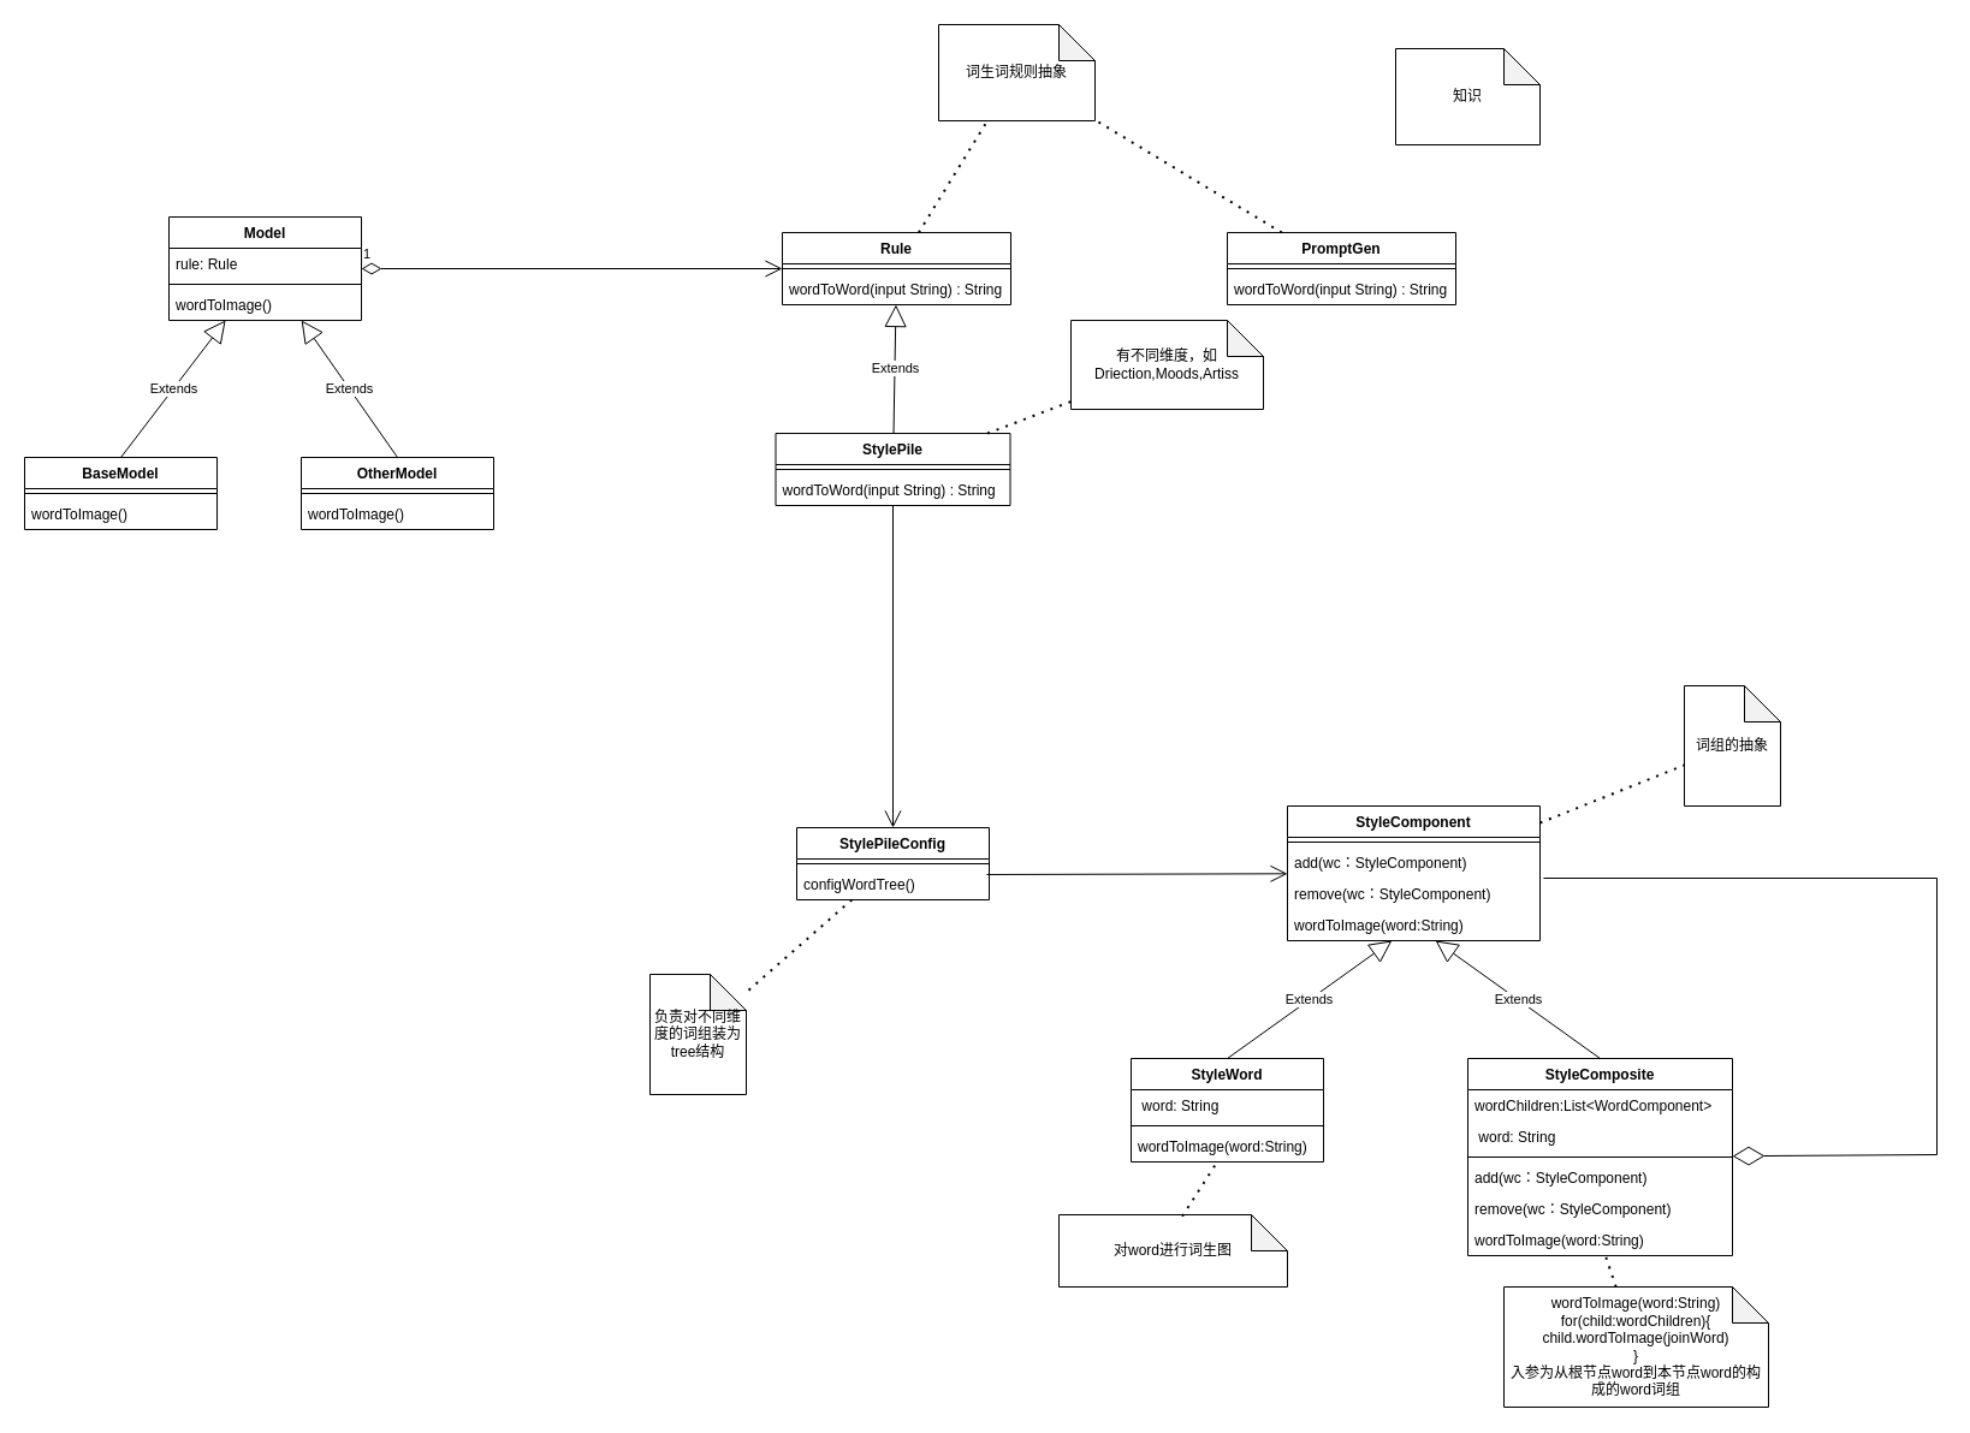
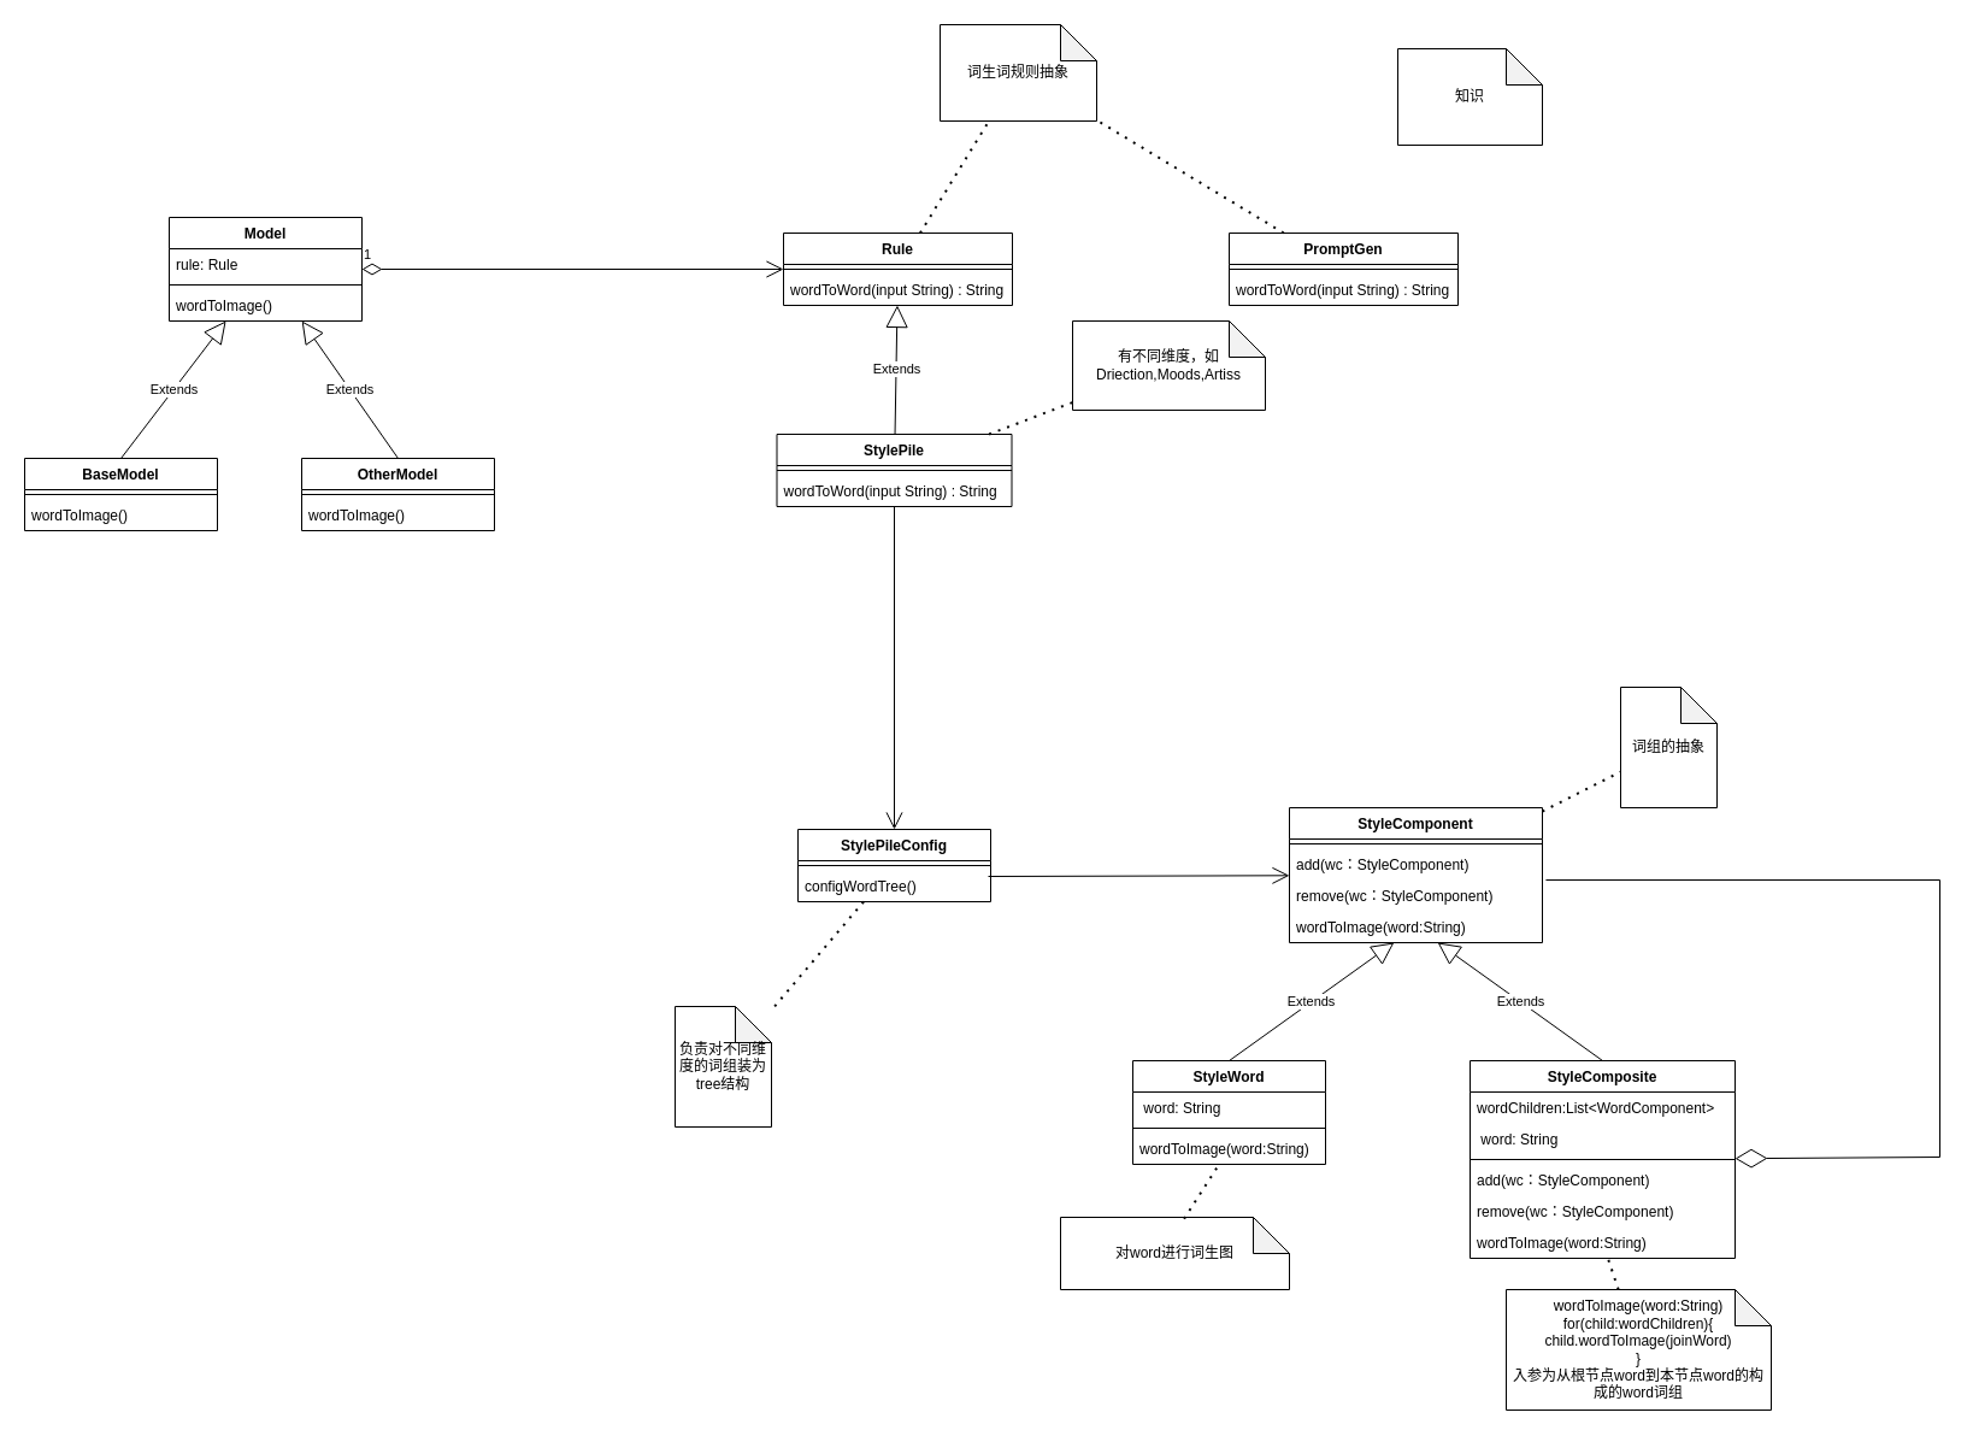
- <mxCell id="7" value="词组的抽象" style="shape=note;whiteSpace=wrap;html=1;backgroundOutline=1;darkOpacity=0.05;" vertex="1" parent="1"><mxGeometry x="1400" y="570" width="80" height="100" as="geometry" /></mxCell>
+ <mxCell id="7" value="词组的抽象" style="shape=note;whiteSpace=wrap;html=1;backgroundOutline=1;darkOpacity=0.05;" vertex="1" parent="1"><mxGeometry x="1345" y="570" width="80" height="100" as="geometry" /></mxCell>
- <mxCell id="31" value="负责对不同维度的词组装为tree结构" style="shape=note;whiteSpace=wrap;html=1;backgroundOutline=1;darkOpacity=0.05;" vertex="1" parent="1"><mxGeometry x="540" y="810" width="80" height="100" as="geometry" /></mxCell>
+ <mxCell id="31" value="负责对不同维度的词组装为tree结构" style="shape=note;whiteSpace=wrap;html=1;backgroundOutline=1;darkOpacity=0.05;" vertex="1" parent="1"><mxGeometry x="560" y="835" width="80" height="100" as="geometry" /></mxCell>
